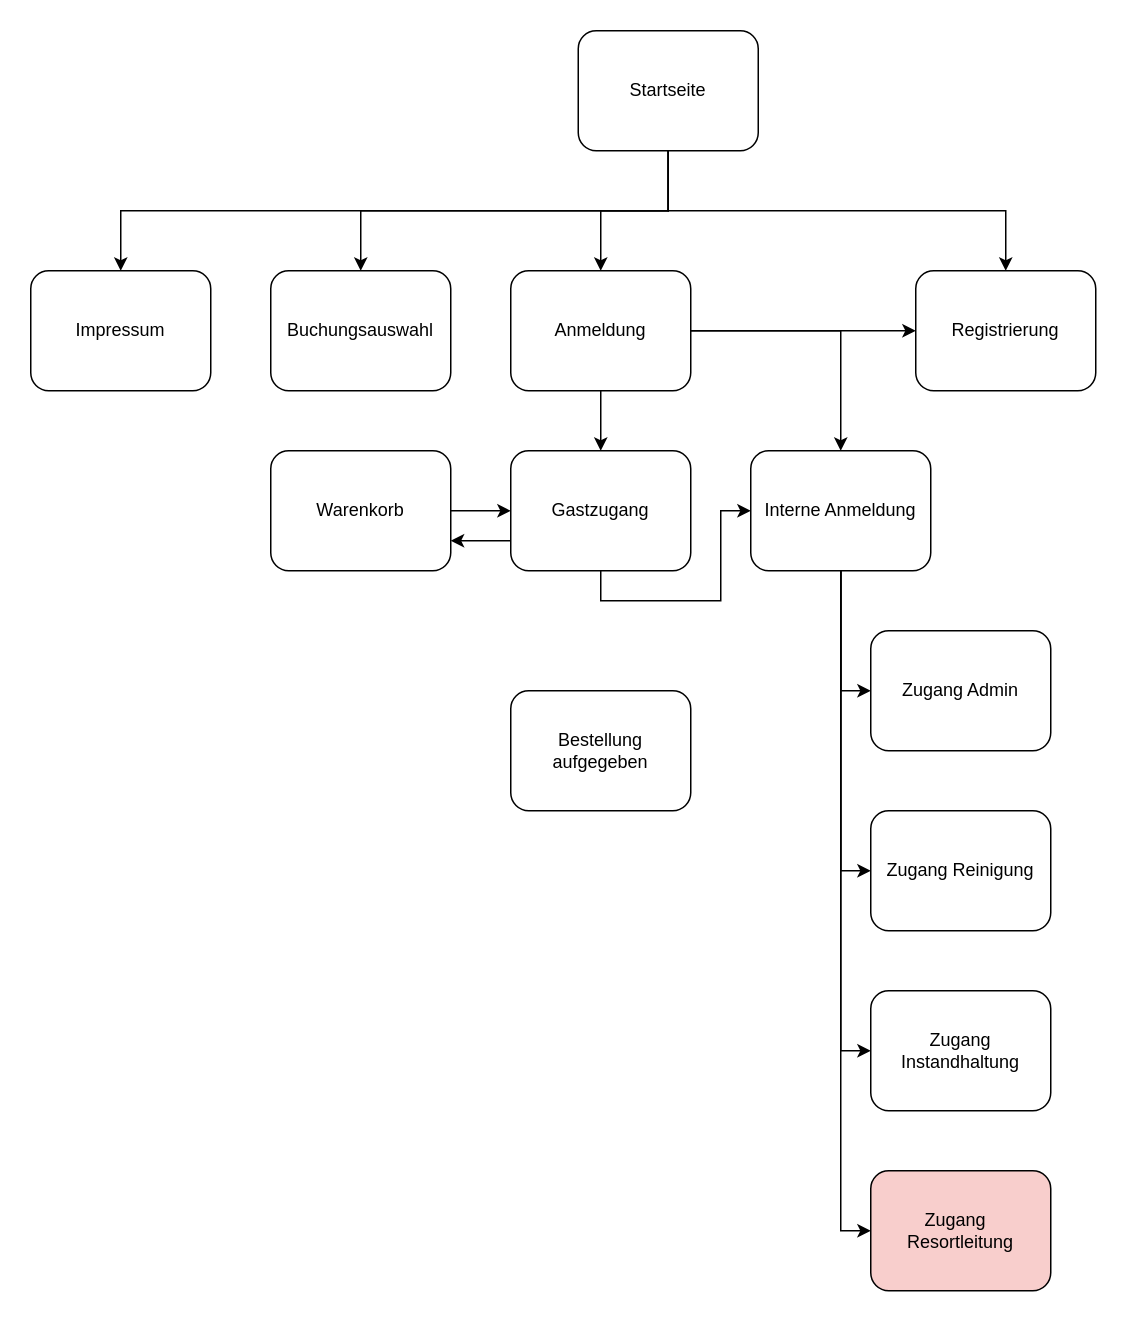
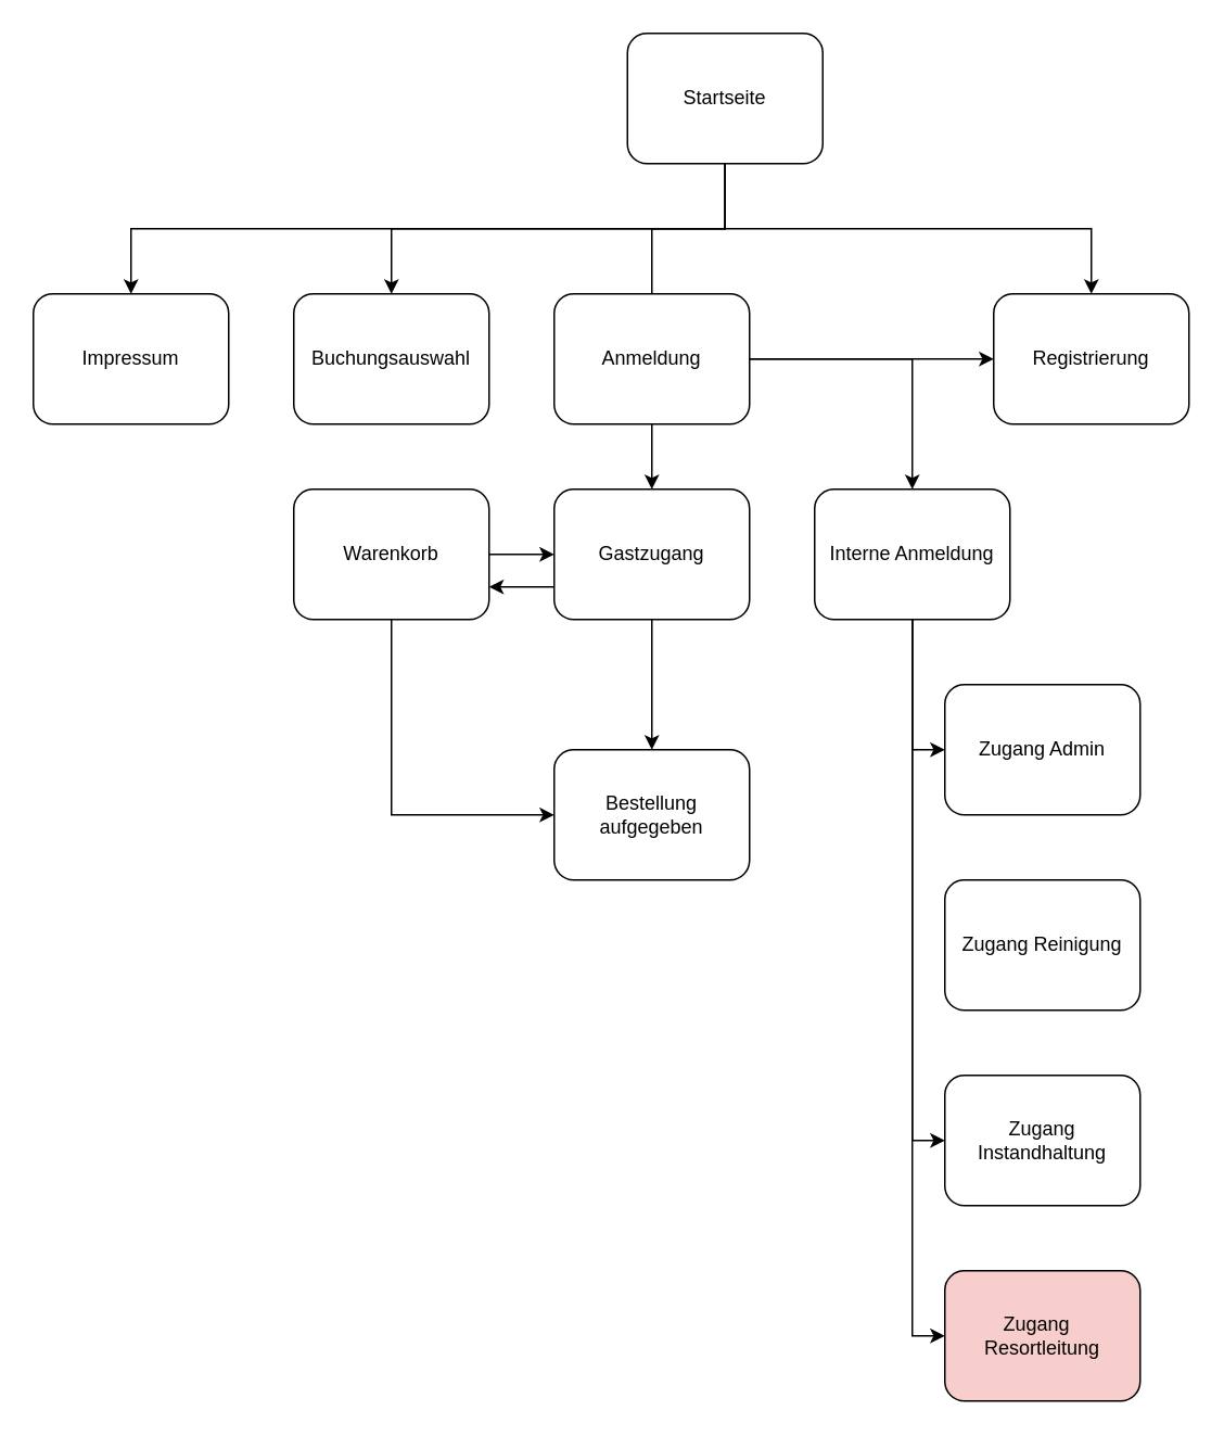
- <mxCell id="2" style="edgeStyle=orthogonalEdgeStyle;rounded=0;orthogonalLoop=1;jettySize=auto;html=1;exitX=0.5;exitY=1;exitDx=0;exitDy=0;entryX=0.5;entryY=0;entryDx=0;entryDy=0;" edge="1" parent="1" source="6" target="10"><mxGeometry relative="1" as="geometry" /></mxCell>
+ <mxCell id="2" style="edgeStyle=orthogonalEdgeStyle;rounded=0;orthogonalLoop=1;jettySize=auto;html=1;exitX=0.5;exitY=1;exitDx=0;exitDy=0;entryX=0.5;entryY=0;entryDx=0;entryDy=0;endArrow=none;" edge="1" parent="1" source="6" target="10"><mxGeometry relative="1" as="geometry" /></mxCell>
- <mxCell id="24" style="edgeStyle=orthogonalEdgeStyle;rounded=0;orthogonalLoop=1;jettySize=auto;html=1;exitX=0.5;exitY=1;exitDx=0;exitDy=0;" edge="1" parent="1" source="13" target="18"><mxGeometry relative="1" as="geometry" /></mxCell>
+ <mxCell id="24" style="edgeStyle=orthogonalEdgeStyle;rounded=0;orthogonalLoop=1;jettySize=auto;html=1;exitX=0.5;exitY=1;exitDx=0;exitDy=0;entryX=0.5;entryY=0;entryDx=0;entryDy=0;" edge="1" parent="1" source="13" target="28"><mxGeometry relative="1" as="geometry" /></mxCell>
+ <mxCell id="26" style="edgeStyle=orthogonalEdgeStyle;rounded=0;orthogonalLoop=1;jettySize=auto;html=1;exitX=0.5;exitY=1;exitDx=0;exitDy=0;entryX=0;entryY=0.5;entryDx=0;entryDy=0;" edge="1" parent="1" source="27" target="28"><mxGeometry relative="1" as="geometry" /></mxCell>
- <mxCell id="16" style="edgeStyle=orthogonalEdgeStyle;rounded=0;orthogonalLoop=1;jettySize=auto;html=1;exitX=0.5;exitY=1;exitDx=0;exitDy=0;entryX=0;entryY=0.5;entryDx=0;entryDy=0;" edge="1" parent="1" source="18" target="20"><mxGeometry relative="1" as="geometry" /></mxCell>
